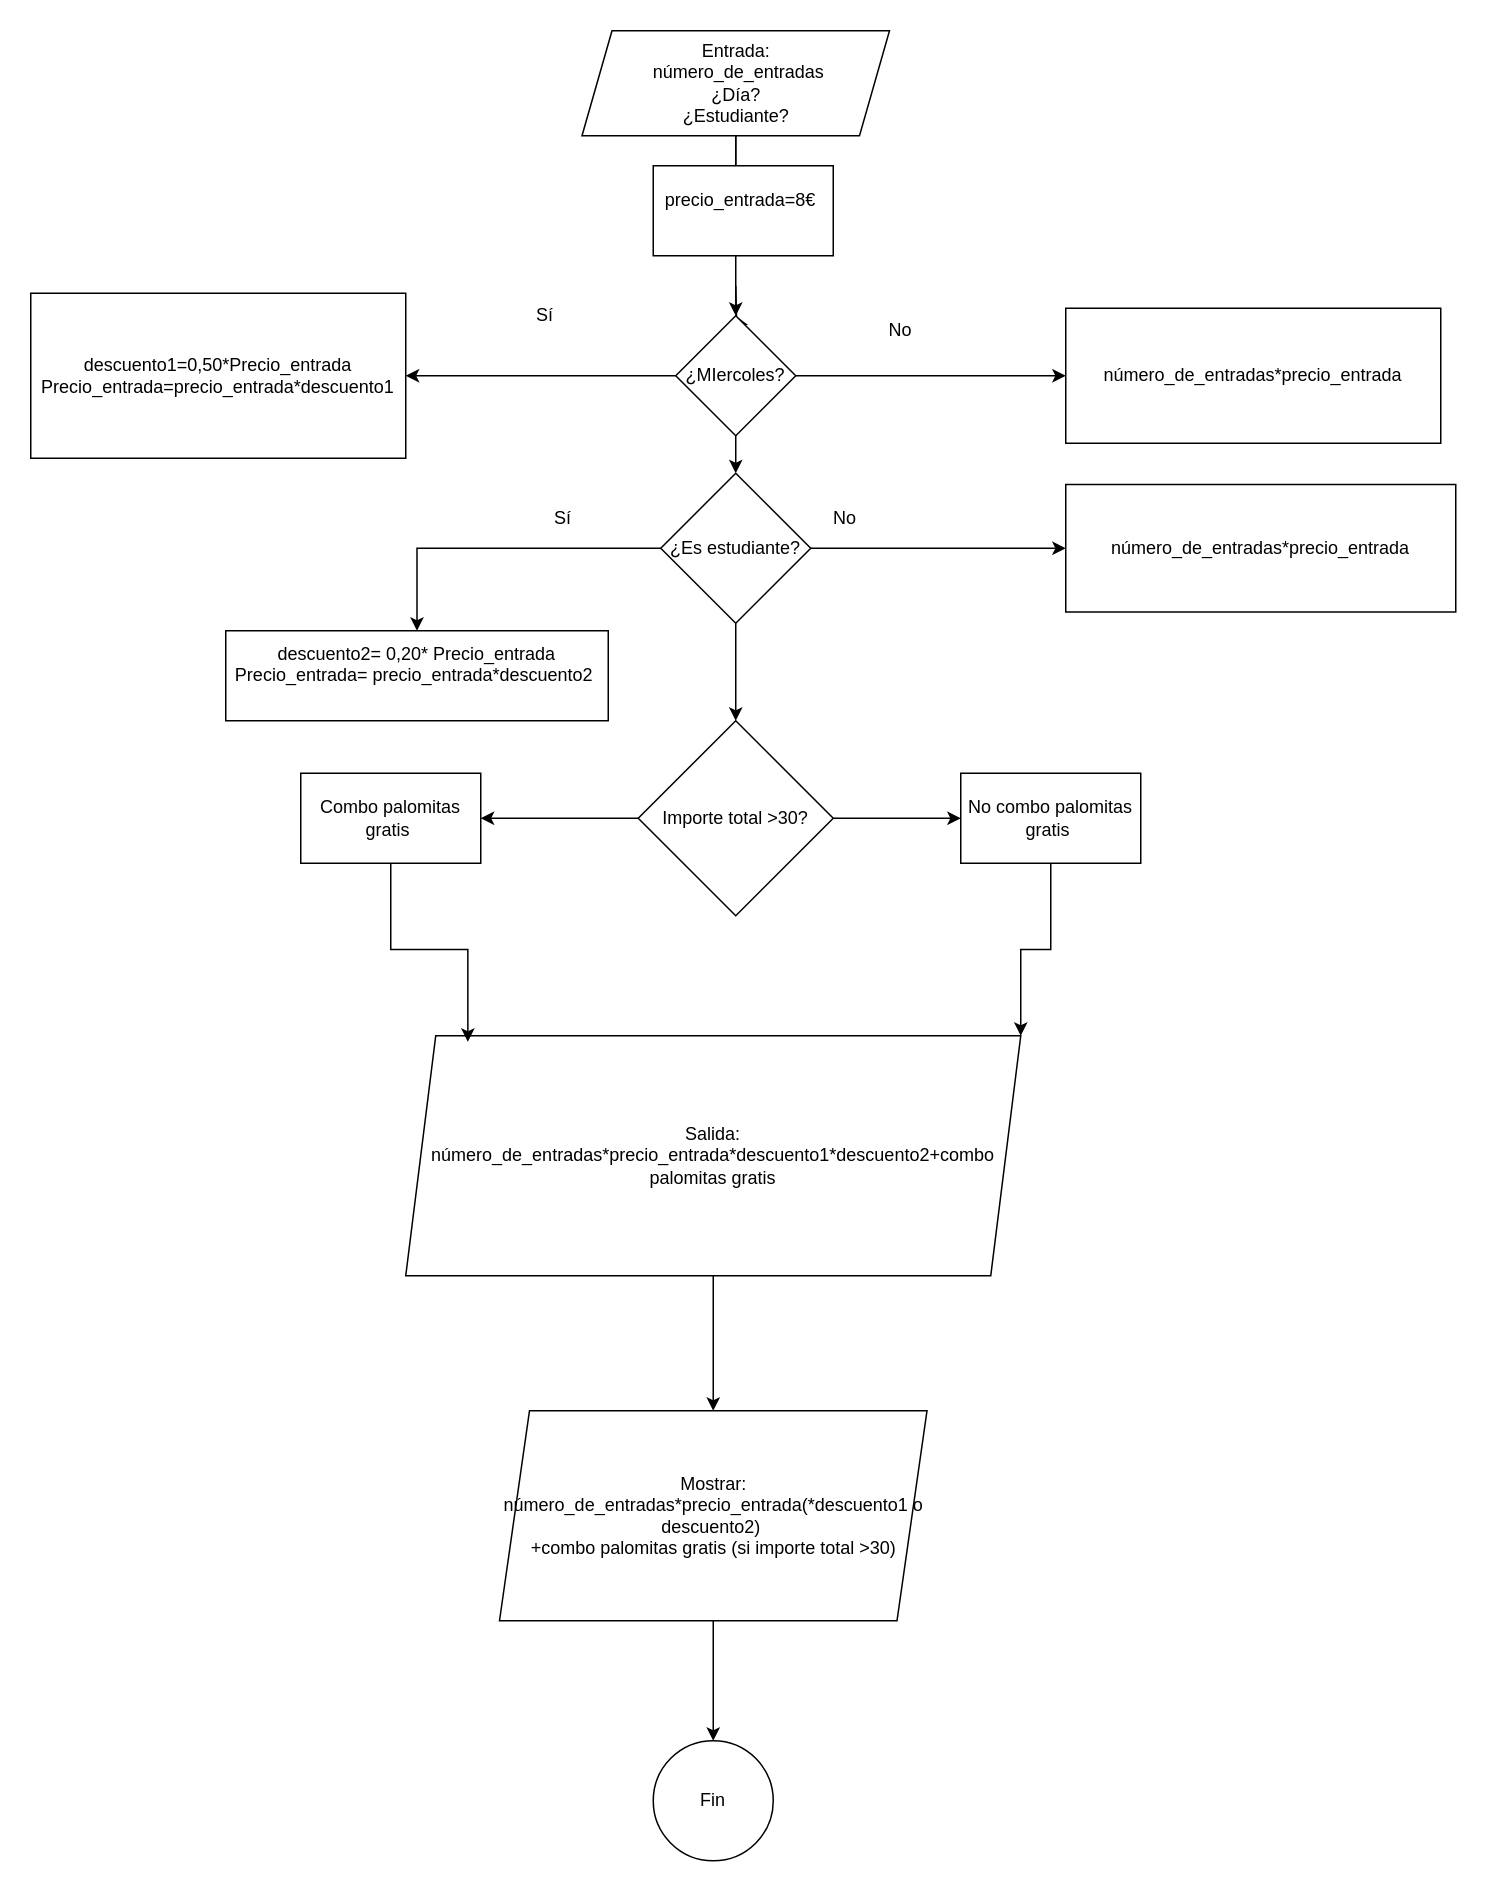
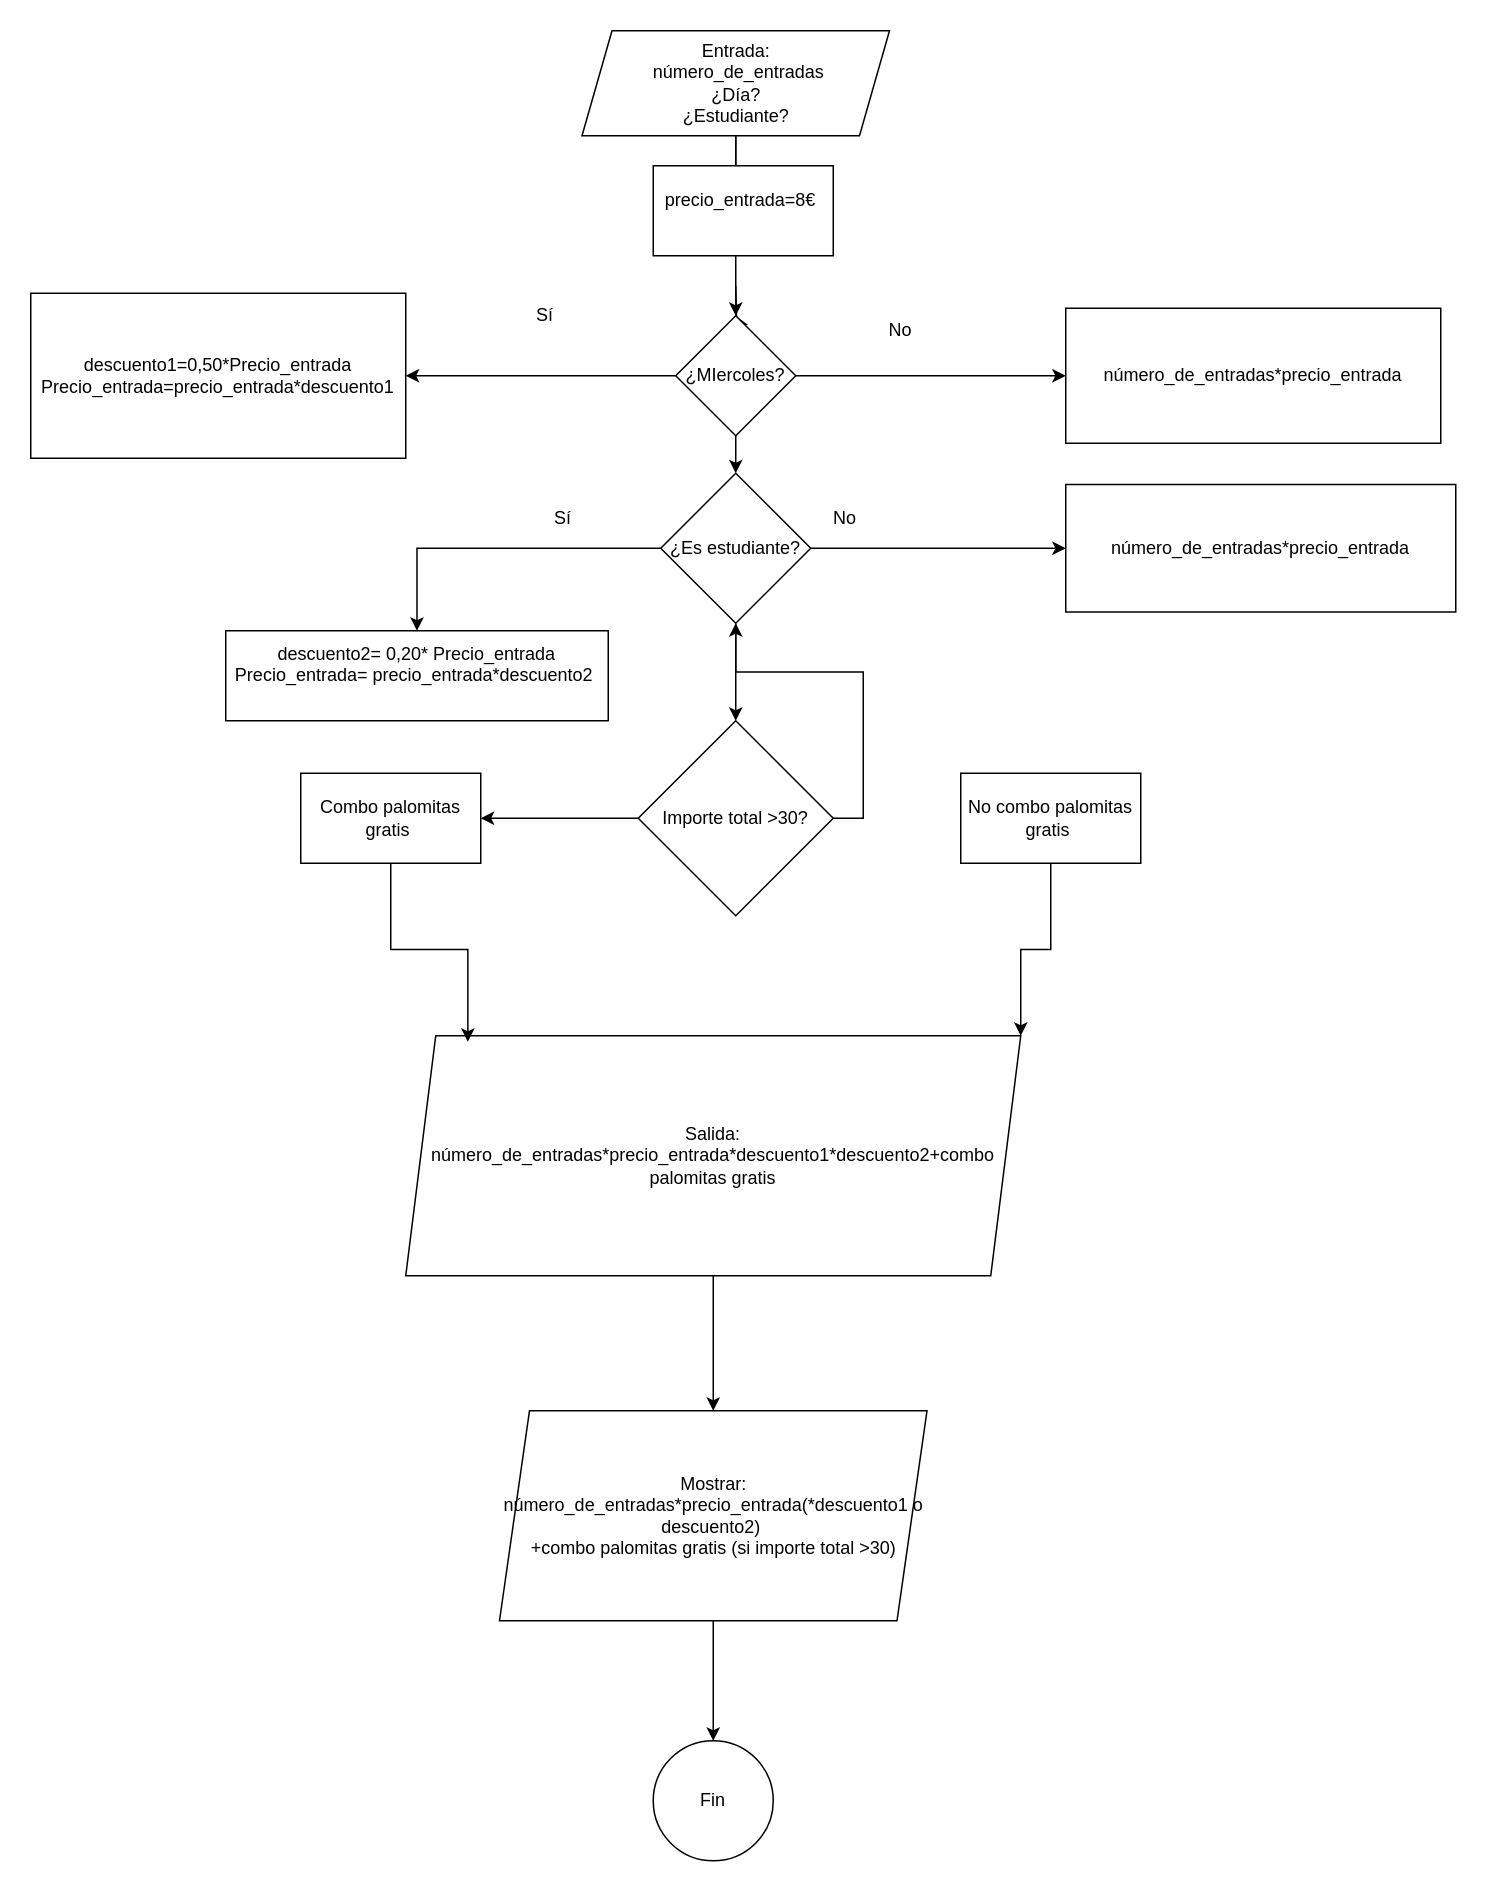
- <mxCell id="18" style="edgeStyle=orthogonalEdgeStyle;rounded=0;orthogonalLoop=1;jettySize=auto;html=1;exitX=1;exitY=0.5;exitDx=0;exitDy=0;entryX=0;entryY=0.5;entryDx=0;entryDy=0;" edge="1" parent="1" source="19" target="22"><mxGeometry relative="1" as="geometry" /></mxCell>
+ <mxCell id="18" style="edgeStyle=orthogonalEdgeStyle;rounded=0;orthogonalLoop=1;jettySize=auto;html=1;exitX=1;exitY=0.5;exitDx=0;exitDy=0;" edge="1" parent="1" source="19" target="9"><mxGeometry relative="1" as="geometry" /></mxCell>
